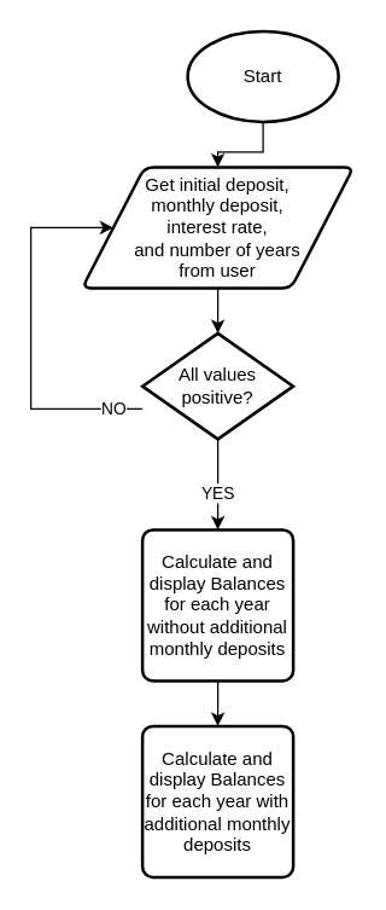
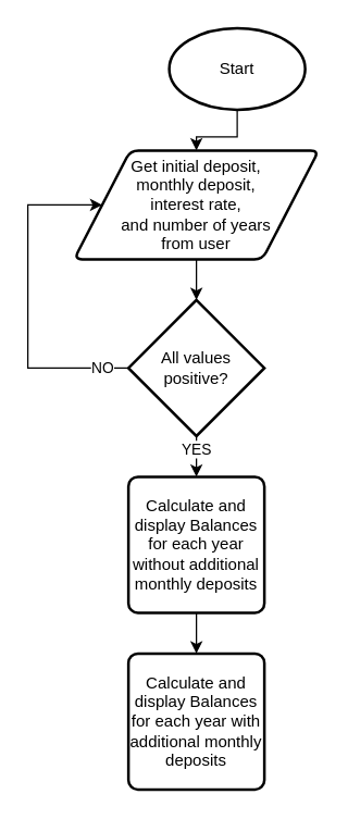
- <mxCell id="8" value="All values positive?" style="strokeWidth=2;html=1;shape=mxgraph.flowchart.decision;whiteSpace=wrap;" vertex="1" parent="1"><mxGeometry x="94" y="220" width="100" height="70" as="geometry" /></mxCell>
+ <mxCell id="8" value="All values positive?" style="strokeWidth=2;html=1;shape=mxgraph.flowchart.decision;whiteSpace=wrap;" vertex="1" parent="1"><mxGeometry x="94" y="220" width="100" height="100" as="geometry" /></mxCell>
